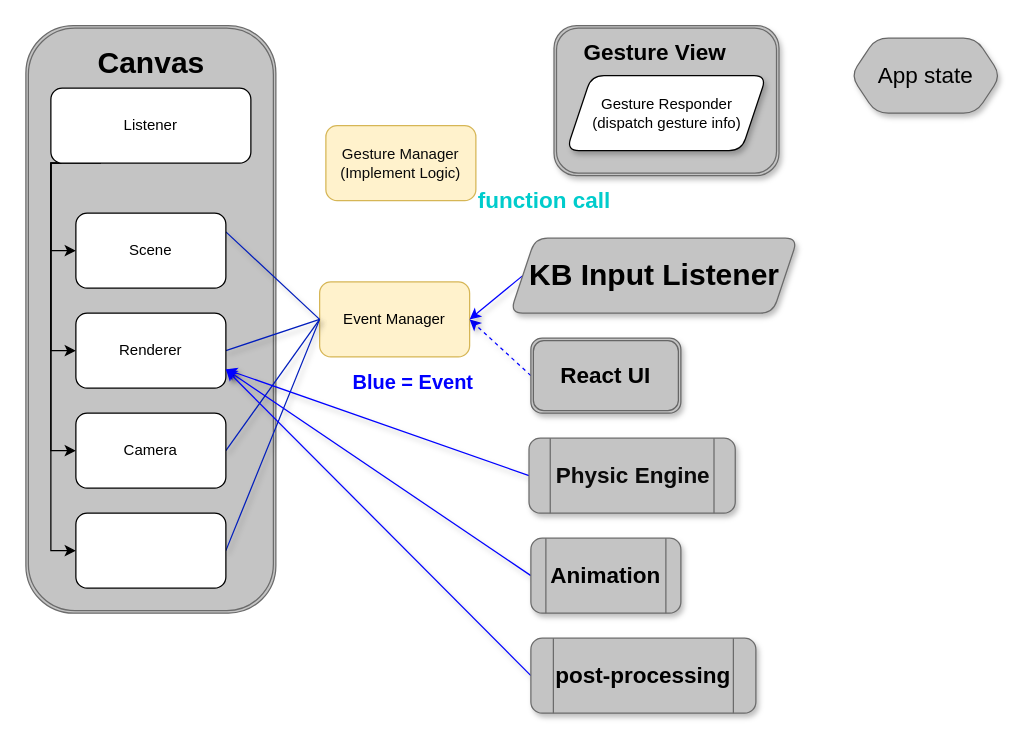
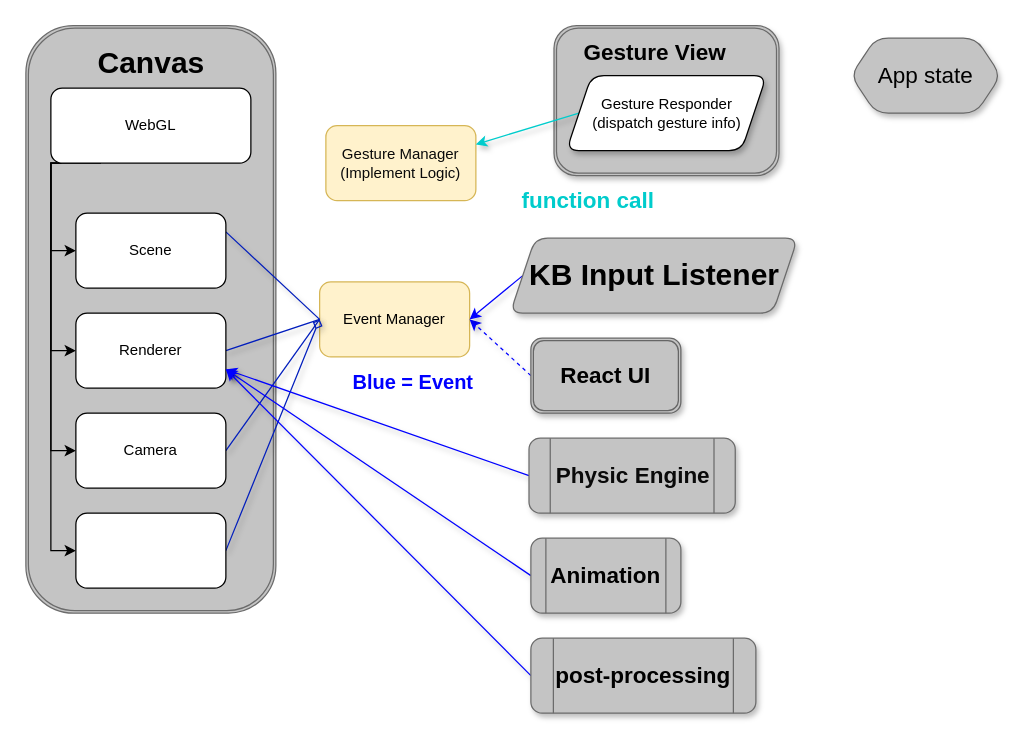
- <mxCell id="7" value="Listener" style="rounded=1;whiteSpace=wrap;html=1;" vertex="1" parent="1"><mxGeometry x="40" y="70" width="160" height="60" as="geometry" /></mxCell>
+ <mxCell id="7" value="WebGL" style="rounded=1;whiteSpace=wrap;html=1;" vertex="1" parent="1"><mxGeometry x="40" y="70" width="160" height="60" as="geometry" /></mxCell>
+ <mxCell id="22" style="edgeStyle=none;sketch=0;orthogonalLoop=1;jettySize=auto;html=1;exitX=0;exitY=0.5;exitDx=0;exitDy=0;entryX=1;entryY=0.25;entryDx=0;entryDy=0;shadow=1;endArrow=classic;endFill=1;strokeColor=#00CCCC;" edge="1" parent="1" source="23" target="8"><mxGeometry relative="1" as="geometry" /></mxCell>
- <mxCell id="27" value="&lt;font style=&quot;font-size: 18px ; background-color: rgb(255 , 255 , 255)&quot; color=&quot;#00cccc&quot;&gt;&lt;b&gt;function call&lt;/b&gt;&lt;/font&gt;" style="text;html=1;strokeColor=none;fillColor=none;align=center;verticalAlign=middle;whiteSpace=wrap;rounded=0;shadow=1;" vertex="1" parent="1"><mxGeometry x="380" y="150" width="110" height="20" as="geometry" /></mxCell>
+ <mxCell id="27" value="&lt;font style=&quot;font-size: 18px ; background-color: rgb(255 , 255 , 255)&quot; color=&quot;#00cccc&quot;&gt;&lt;b&gt;function call&lt;/b&gt;&lt;/font&gt;" style="text;html=1;strokeColor=none;fillColor=none;align=center;verticalAlign=middle;whiteSpace=wrap;rounded=0;shadow=1;" vertex="1" parent="1"><mxGeometry x="415" y="150" width="110" height="20" as="geometry" /></mxCell>
- <mxCell id="17" style="sketch=0;orthogonalLoop=1;jettySize=auto;html=1;exitX=1;exitY=0.5;exitDx=0;exitDy=0;shadow=1;strokeColor=#001DBC;entryX=0;entryY=0.5;entryDx=0;entryDy=0;fillColor=#0050ef;endArrow=none;endFill=0;" edge="1" parent="1" source="18" target="9"><mxGeometry relative="1" as="geometry"><mxPoint x="250" y="260" as="targetPoint" /></mxGeometry></mxCell>
+ <mxCell id="17" style="sketch=0;orthogonalLoop=1;jettySize=auto;html=1;exitX=1;exitY=0.5;exitDx=0;exitDy=0;shadow=1;strokeColor=#001DBC;entryX=0;entryY=0.5;entryDx=0;entryDy=0;fillColor=#0050ef;endArrow=diamond;endFill=0;" edge="1" parent="1" source="18" target="9"><mxGeometry relative="1" as="geometry"><mxPoint x="250" y="260" as="targetPoint" /></mxGeometry></mxCell>
